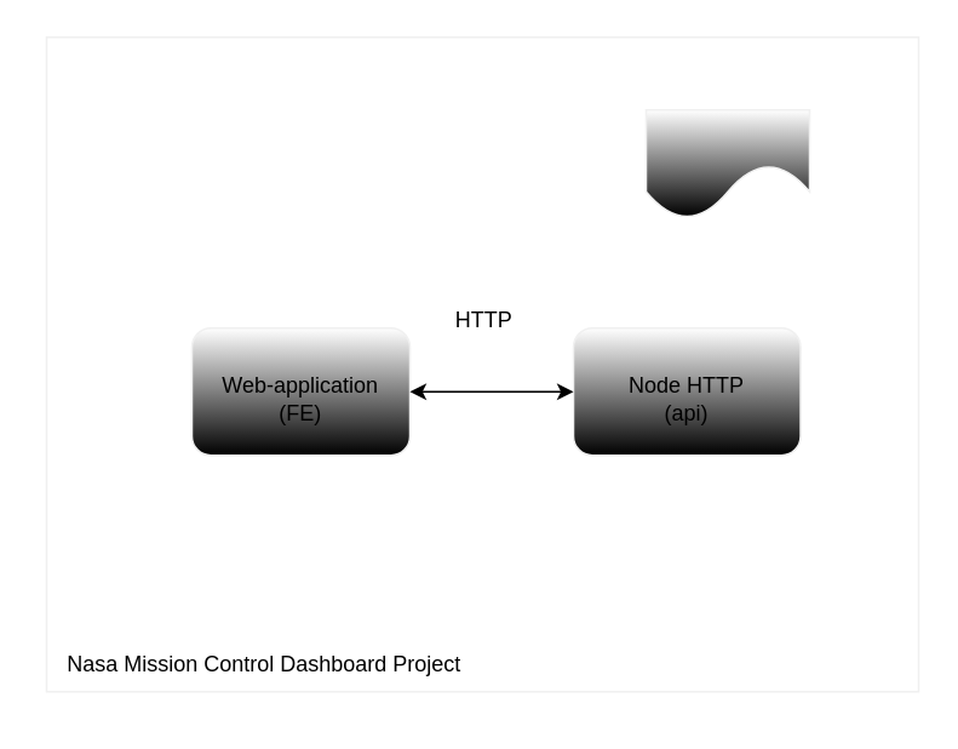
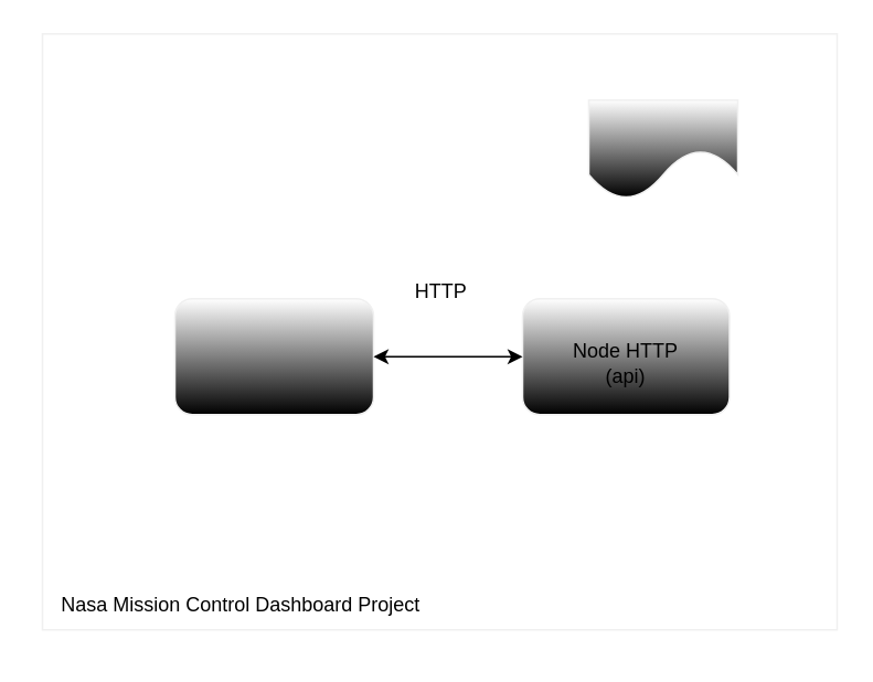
- <mxCell id="5" value="&lt;font style=&quot;font-size: 12px;&quot;&gt;Web-application&lt;br&gt;(FE)&lt;/font&gt;" style="text;html=1;strokeColor=none;fillColor=none;align=center;verticalAlign=middle;whiteSpace=wrap;rounded=0;fontSize=8;" vertex="1" parent="1"><mxGeometry x="106.25" y="200" width="117.5" height="37.5" as="geometry" /></mxCell>
